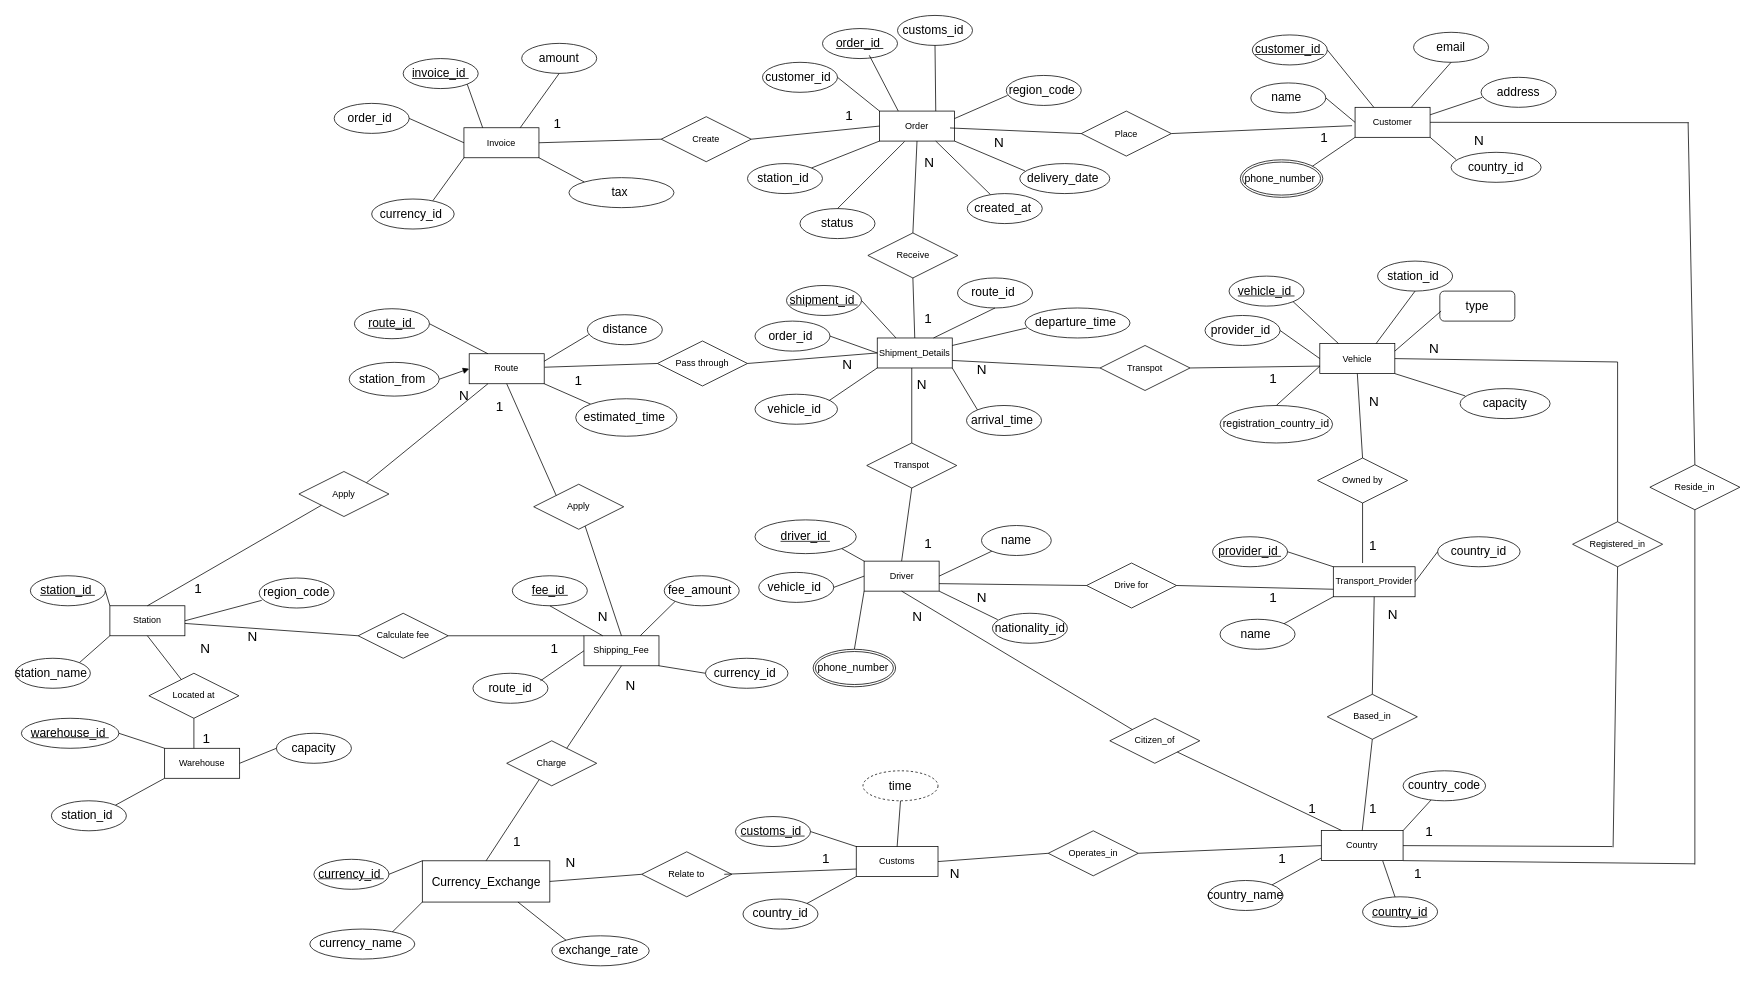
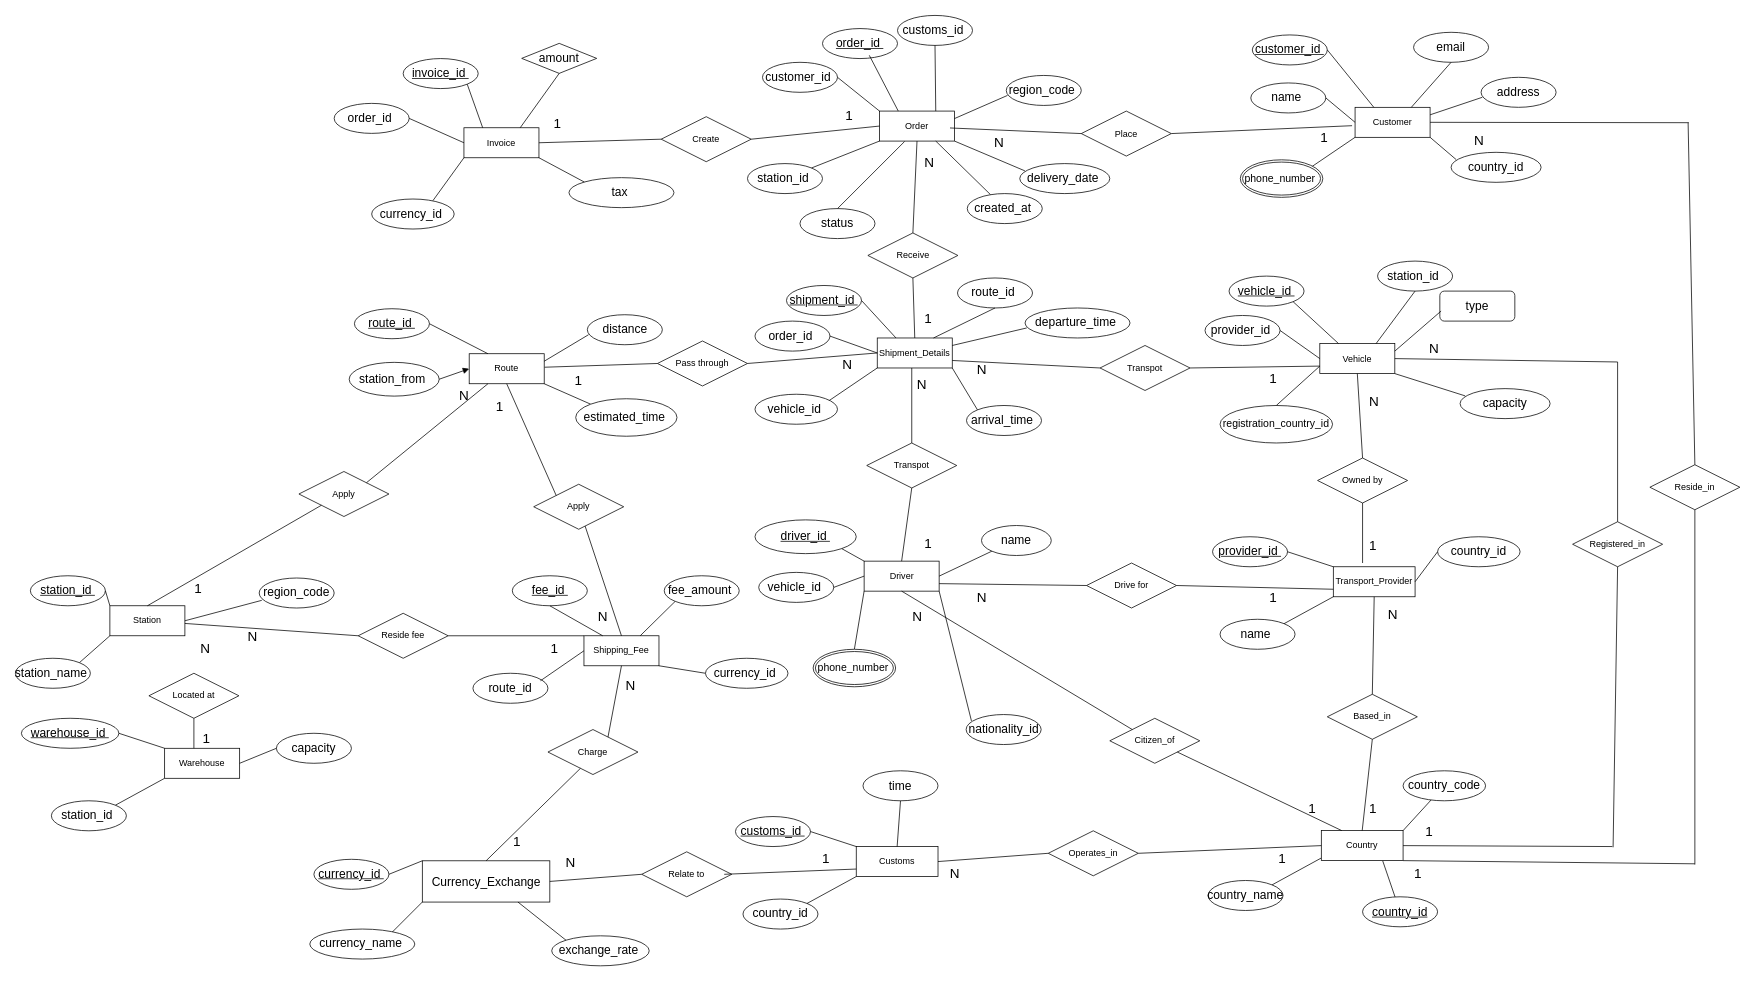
- <mxCell id="85" value="&lt;span style=&quot;font-size:12.0pt;line-height:115%;&lt;br/&gt;font-family:&amp;quot;Arial&amp;quot;,sans-serif;mso-fareast-font-family:Calibri;mso-fareast-theme-font:&lt;br/&gt;minor-latin;mso-ansi-language:EN-US;mso-fareast-language:EN-US;mso-bidi-language:&lt;br/&gt;AR-SA&quot;&gt;amount&lt;/span&gt;" style="ellipse;whiteSpace=wrap;html=1;align=center;" vertex="1" parent="1"><mxGeometry x="695" y="57.25" width="100" height="40" as="geometry" /></mxCell>
+ <mxCell id="85" value="&lt;span style=&quot;font-size:12.0pt;line-height:115%;&lt;br/&gt;font-family:&amp;quot;Arial&amp;quot;,sans-serif;mso-fareast-font-family:Calibri;mso-fareast-theme-font:&lt;br/&gt;minor-latin;mso-ansi-language:EN-US;mso-fareast-language:EN-US;mso-bidi-language:&lt;br/&gt;AR-SA&quot;&gt;amount&lt;/span&gt;" style="rhombus;whiteSpace=wrap;html=1;align=center;" vertex="1" parent="1"><mxGeometry x="695" y="57.25" width="100" height="40" as="geometry" /></mxCell>
- <mxCell id="46" value="&lt;span style=&quot;font-size:12.0pt;line-height:115%;&lt;br/&gt;font-family:&amp;quot;Arial&amp;quot;,sans-serif;mso-fareast-font-family:Calibri;mso-fareast-theme-font:&lt;br/&gt;minor-latin;mso-ansi-language:EN-US;mso-fareast-language:EN-US;mso-bidi-language:&lt;br/&gt;AR-SA&quot;&gt;nationality_id&lt;/span&gt;" style="ellipse;whiteSpace=wrap;html=1;align=center;" vertex="1" parent="1"><mxGeometry x="1322.5" y="817" width="100" height="40" as="geometry" /></mxCell>
+ <mxCell id="46" value="&lt;span style=&quot;font-size:12.0pt;line-height:115%;&lt;br/&gt;font-family:&amp;quot;Arial&amp;quot;,sans-serif;mso-fareast-font-family:Calibri;mso-fareast-theme-font:&lt;br/&gt;minor-latin;mso-ansi-language:EN-US;mso-fareast-language:EN-US;mso-bidi-language:&lt;br/&gt;AR-SA&quot;&gt;nationality_id&lt;/span&gt;" style="ellipse;whiteSpace=wrap;html=1;align=center;" vertex="1" parent="1"><mxGeometry x="1287.5" y="952" width="100" height="40" as="geometry" /></mxCell>
- <mxCell id="152" value="Calculate fee" style="shape=rhombus;perimeter=rhombusPerimeter;whiteSpace=wrap;html=1;align=center;" vertex="1" parent="1"><mxGeometry x="477" y="817" width="120" height="60" as="geometry" /></mxCell>
+ <mxCell id="152" value="Reside fee" style="shape=rhombus;perimeter=rhombusPerimeter;whiteSpace=wrap;html=1;align=center;" vertex="1" parent="1"><mxGeometry x="477" y="817" width="120" height="60" as="geometry" /></mxCell>
- <mxCell id="149" value="" style="endArrow=none;html=1;rounded=0;entryX=0.5;entryY=1;entryDx=0;entryDy=0;" edge="1" parent="1" source="148" target="64"><mxGeometry width="50" height="50" relative="1" as="geometry"><mxPoint x="254" y="757" as="sourcePoint" /><mxPoint x="261" y="857" as="targetPoint" /></mxGeometry></mxCell>
- <mxCell id="151" value="Charge" style="shape=rhombus;perimeter=rhombusPerimeter;whiteSpace=wrap;html=1;align=center;" vertex="1" parent="1"><mxGeometry x="675" y="987" width="120" height="60" as="geometry" /></mxCell>
+ <mxCell id="151" value="Charge" style="shape=rhombus;perimeter=rhombusPerimeter;whiteSpace=wrap;html=1;align=center;" vertex="1" parent="1"><mxGeometry x="730" y="972" width="120" height="60" as="geometry" /></mxCell>
- <mxCell id="119" value="&lt;span style=&quot;font-size:12.0pt;line-height:&lt;br/&gt;115%;font-family:&amp;quot;Arial&amp;quot;,sans-serif;mso-fareast-font-family:Calibri;mso-fareast-theme-font:&lt;br/&gt;minor-latin;mso-ansi-language:VI;mso-fareast-language:EN-US;mso-bidi-language:&lt;br/&gt;AR-SA&quot; lang=&quot;VI&quot;&gt;time&lt;/span&gt;" style="ellipse;whiteSpace=wrap;html=1;align=center;dashed=1;" vertex="1" parent="1"><mxGeometry x="1150" y="1027" width="100" height="40" as="geometry" /></mxCell>
+ <mxCell id="119" value="&lt;span style=&quot;font-size:12.0pt;line-height:&lt;br/&gt;115%;font-family:&amp;quot;Arial&amp;quot;,sans-serif;mso-fareast-font-family:Calibri;mso-fareast-theme-font:&lt;br/&gt;minor-latin;mso-ansi-language:VI;mso-fareast-language:EN-US;mso-bidi-language:&lt;br/&gt;AR-SA&quot; lang=&quot;VI&quot;&gt;time&lt;/span&gt;" style="ellipse;whiteSpace=wrap;html=1;align=center;" vertex="1" parent="1"><mxGeometry x="1150" y="1027" width="100" height="40" as="geometry" /></mxCell>
